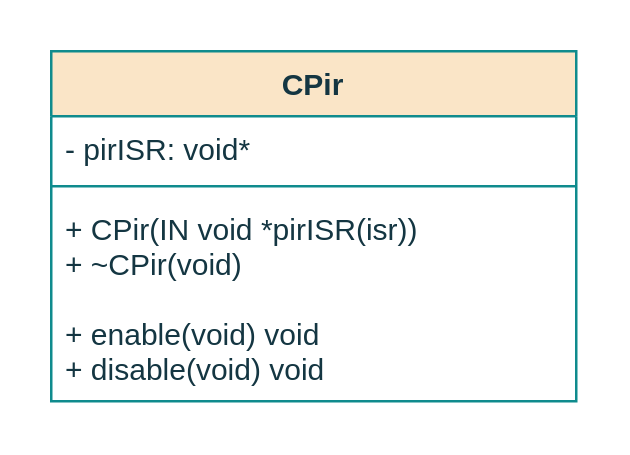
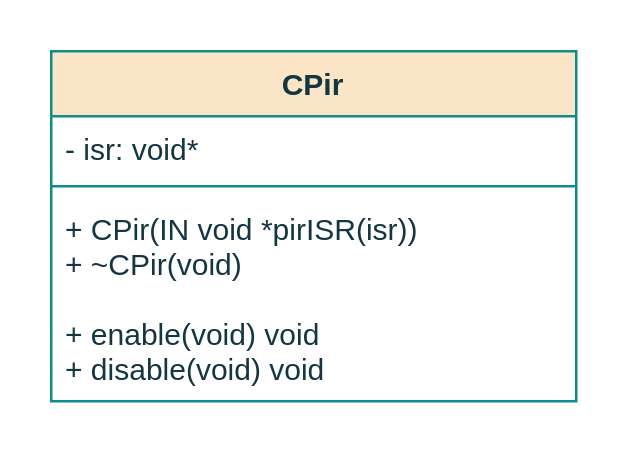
- <mxCell id="3" value="- pirISR: void*&#10;&#10;&#10;" style="text;strokeColor=none;fillColor=none;align=left;verticalAlign=top;spacingLeft=4;spacingRight=4;overflow=hidden;rotatable=0;points=[[0,0.5],[1,0.5]];portConstraint=eastwest;fontColor=#143642;fontStyle=0" vertex="1" parent="2"><mxGeometry y="26" width="210" height="24" as="geometry" /></mxCell>
+ <mxCell id="3" value="- isr: void*&#10;&#10;&#10;" style="text;strokeColor=none;fillColor=none;align=left;verticalAlign=top;spacingLeft=4;spacingRight=4;overflow=hidden;rotatable=0;points=[[0,0.5],[1,0.5]];portConstraint=eastwest;fontColor=#143642;fontStyle=0" vertex="1" parent="2"><mxGeometry y="26" width="210" height="24" as="geometry" /></mxCell>
